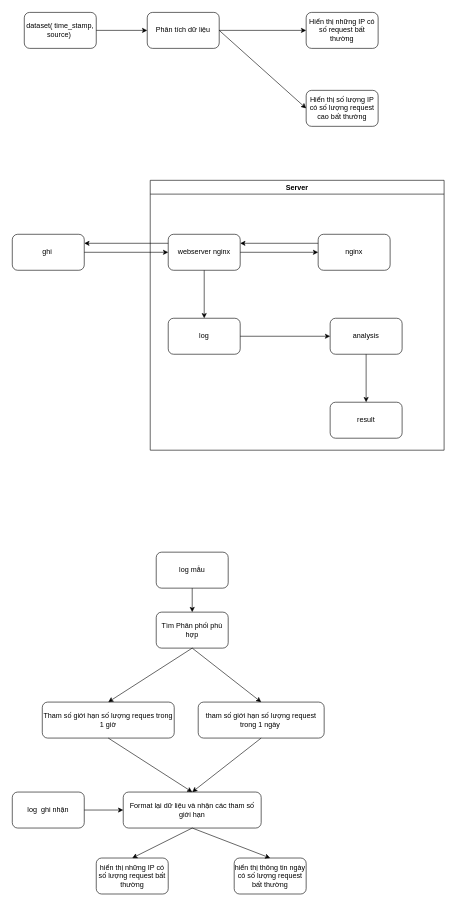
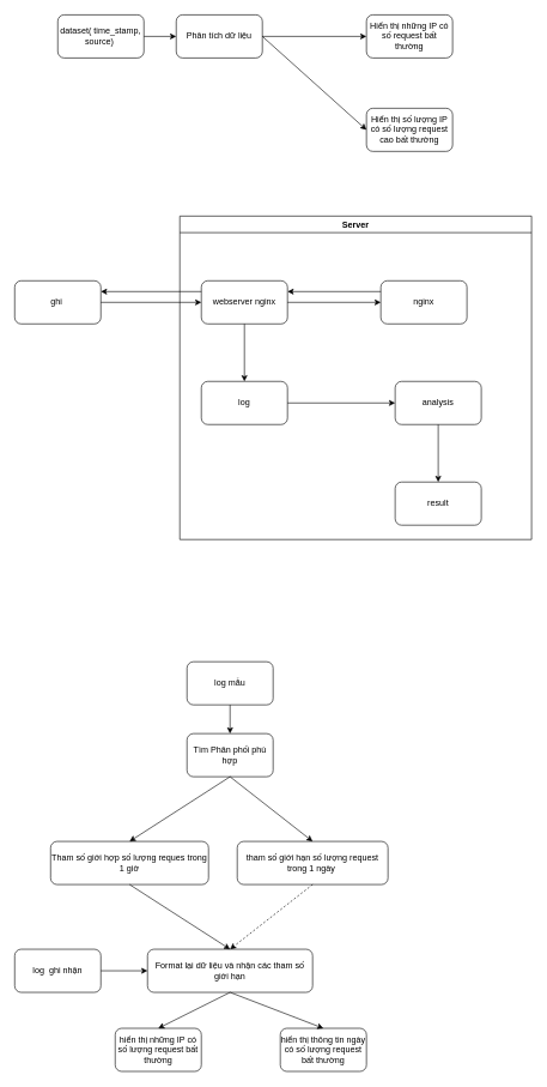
- <mxCell id="2" value="dataset( time_stamp, source)&amp;nbsp;" style="rounded=1;whiteSpace=wrap;html=1;" parent="1" vertex="1"><mxGeometry x="40" y="20" width="120" height="60" as="geometry" /></mxCell>
+ <mxCell id="2" value="dataset( time_stamp, source)&amp;nbsp;" style="rounded=1;whiteSpace=wrap;html=1;" parent="1" vertex="1"><mxGeometry x="80" y="20" width="120" height="60" as="geometry" /></mxCell>
- <mxCell id="20" value="Tham số giới hạn số lượng reques trong 1 giờ" style="rounded=1;whiteSpace=wrap;html=1;" parent="1" vertex="1"><mxGeometry x="70" y="1170" width="220" height="60" as="geometry" /></mxCell>
+ <mxCell id="20" value="Tham số giới hợp số lượng reques trong 1 giờ" style="rounded=1;whiteSpace=wrap;html=1;" parent="1" vertex="1"><mxGeometry x="70" y="1170" width="220" height="60" as="geometry" /></mxCell>
- <mxCell id="29" value="" style="endArrow=classic;html=1;entryX=0.5;entryY=0;entryDx=0;entryDy=0;exitX=0.5;exitY=1;exitDx=0;exitDy=0;" parent="1" source="21" target="26" edge="1"><mxGeometry width="50" height="50" relative="1" as="geometry"><mxPoint x="530" y="1030" as="sourcePoint" /><mxPoint x="580" y="980" as="targetPoint" /></mxGeometry></mxCell>
+ <mxCell id="29" value="" style="endArrow=classic;html=1;entryX=0.5;entryY=0;entryDx=0;entryDy=0;exitX=0.5;exitY=1;exitDx=0;exitDy=0;dashed=1;" parent="1" source="21" target="26" edge="1"><mxGeometry width="50" height="50" relative="1" as="geometry"><mxPoint x="530" y="1030" as="sourcePoint" /><mxPoint x="580" y="980" as="targetPoint" /></mxGeometry></mxCell>
